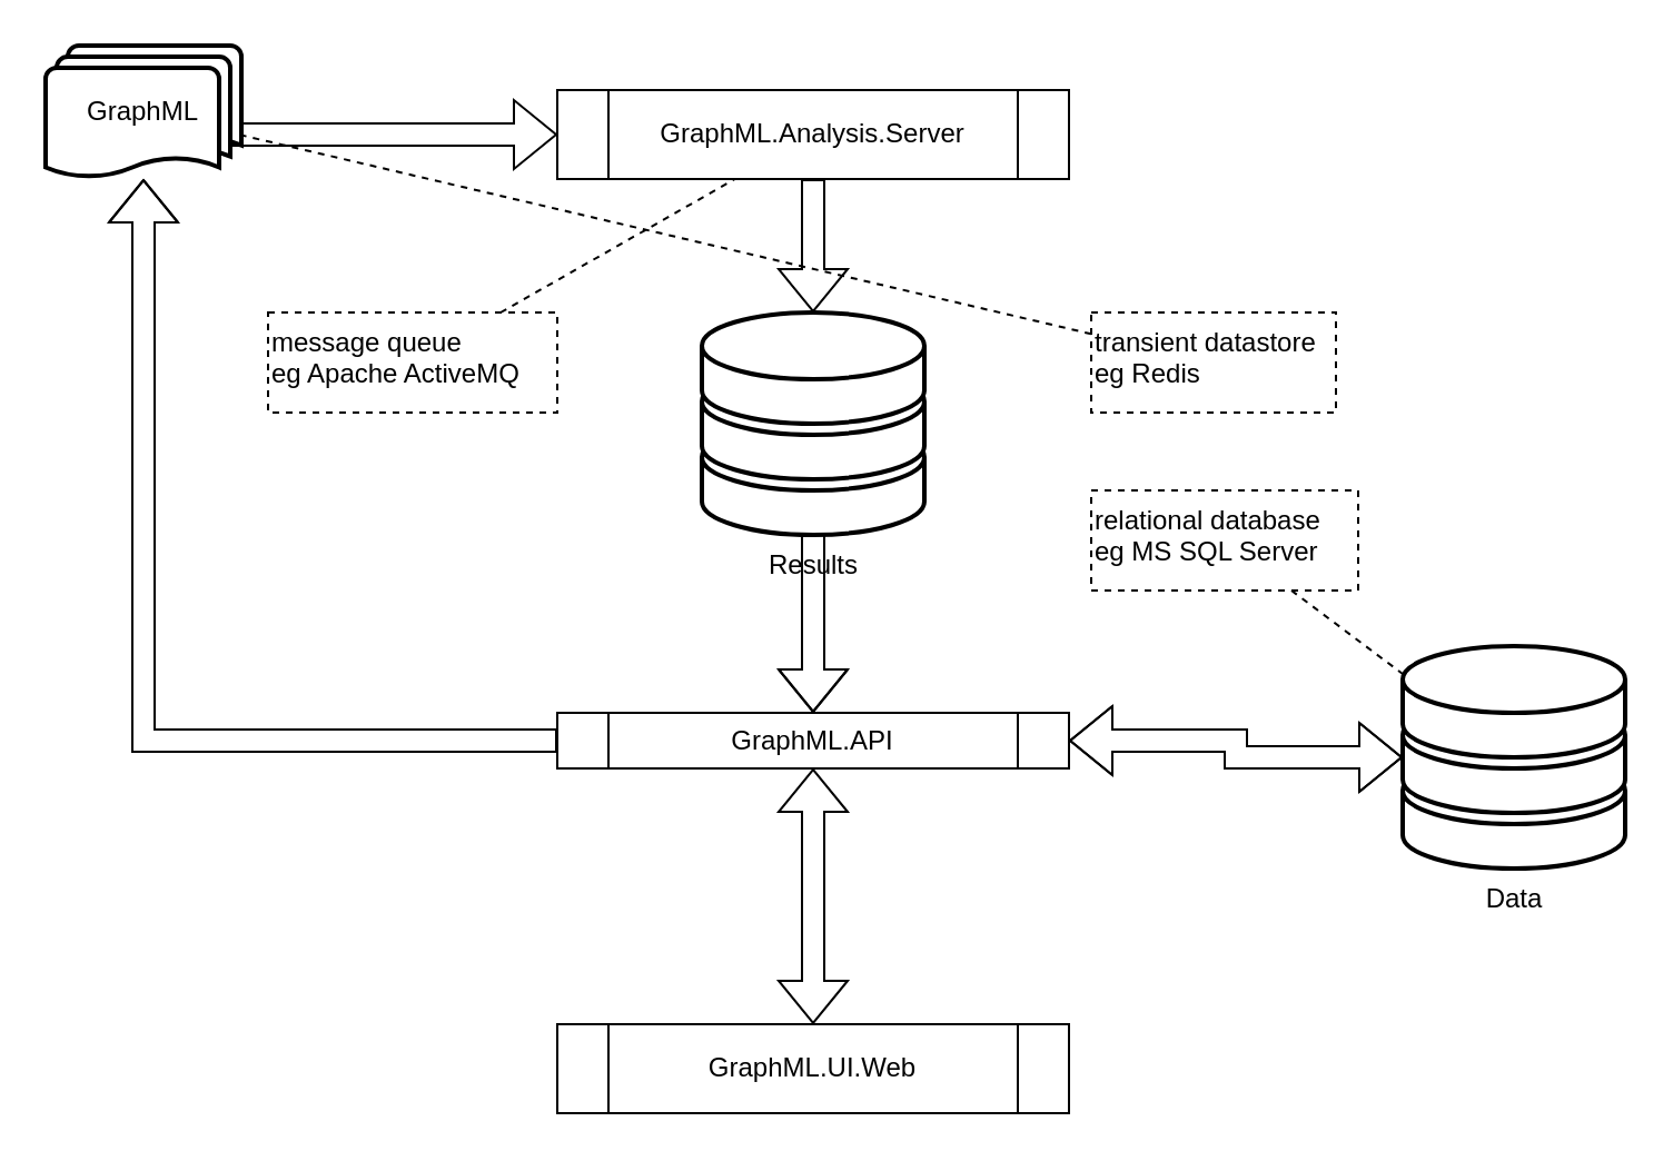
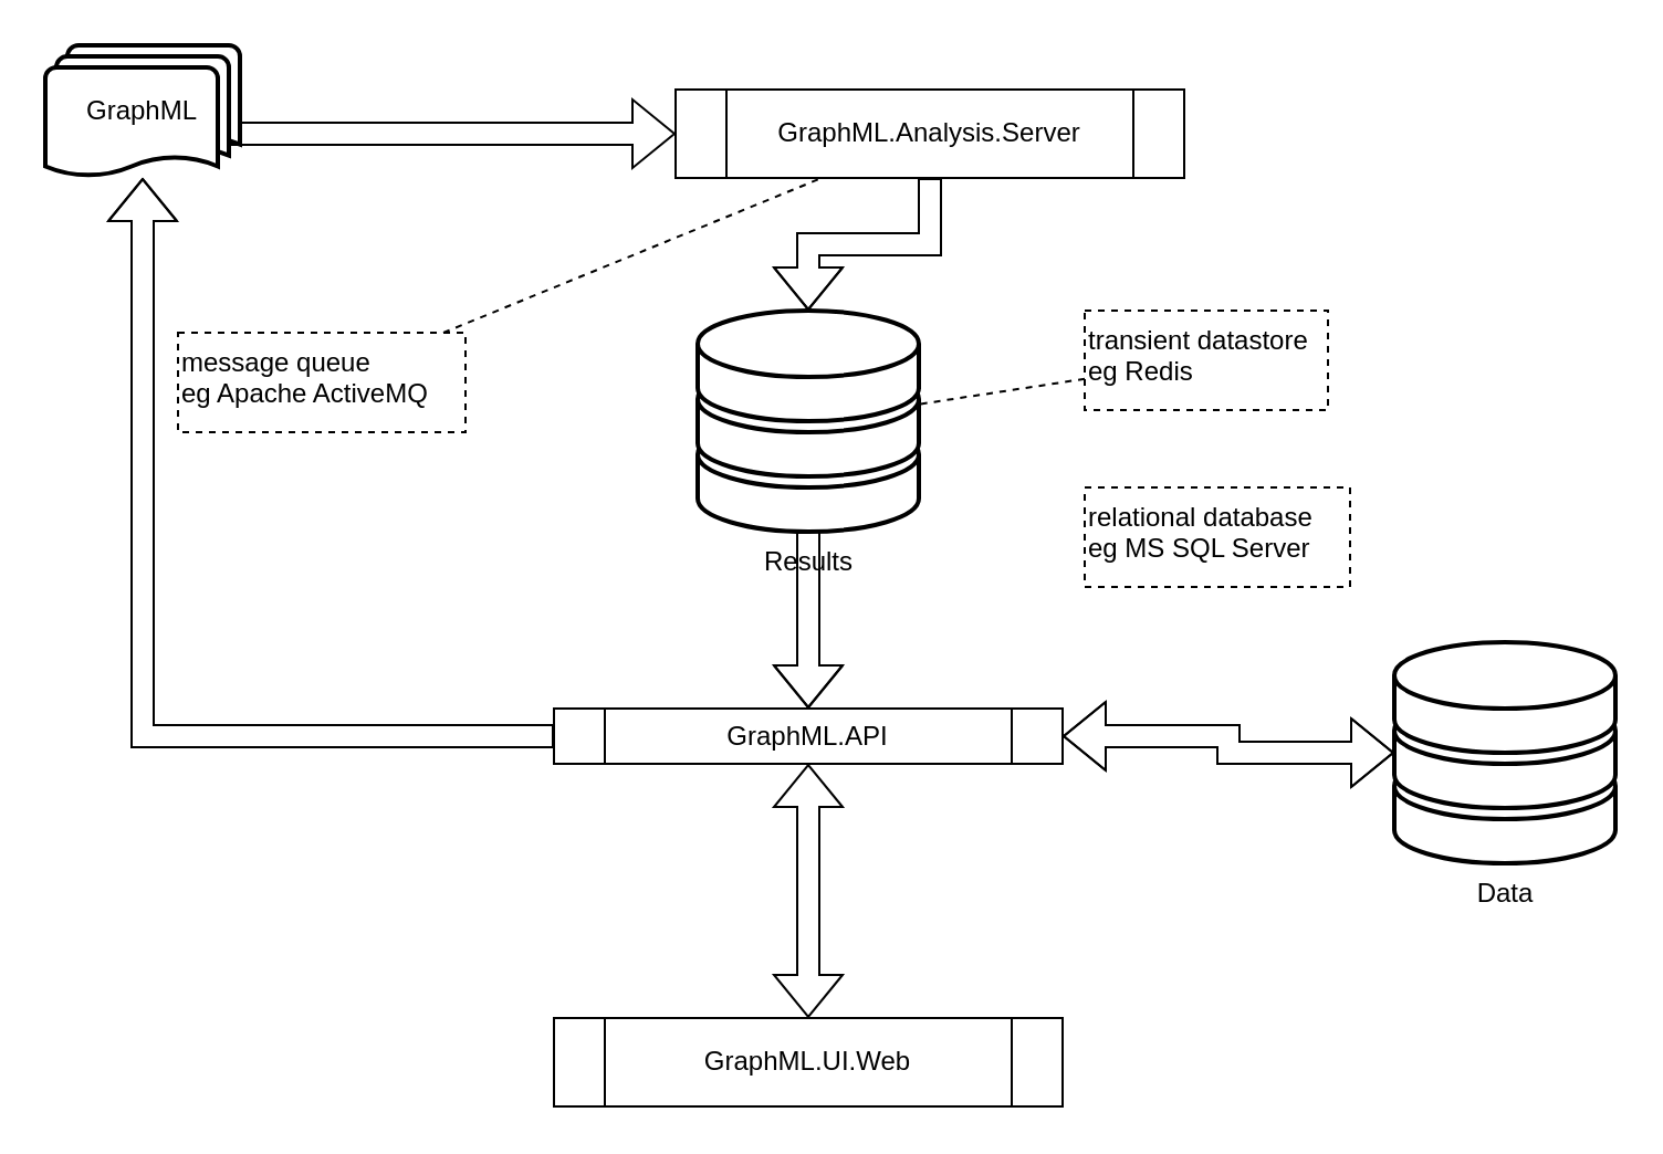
- <mxCell id="3" value="GraphML.Analysis.Server" style="shape=process;whiteSpace=wrap;html=1;backgroundOutline=1;" vertex="1" parent="1"><mxGeometry x="250" y="40" width="230" height="40" as="geometry" /></mxCell>
+ <mxCell id="3" value="GraphML.Analysis.Server" style="shape=process;whiteSpace=wrap;html=1;backgroundOutline=1;" vertex="1" parent="1"><mxGeometry x="305" y="40" width="230" height="40" as="geometry" /></mxCell>
- <mxCell id="14" style="rounded=0;orthogonalLoop=1;jettySize=auto;html=1;startArrow=none;startFill=0;fontColor=#000000;endArrow=none;endFill=0;dashed=1;" edge="1" parent="1" source="15" target="7"><mxGeometry relative="1" as="geometry" /></mxCell>
+ <mxCell id="14" style="rounded=0;orthogonalLoop=1;jettySize=auto;html=1;startArrow=none;startFill=0;fontColor=#000000;endArrow=none;endFill=0;dashed=1;" edge="1" parent="1" source="15" target="6"><mxGeometry relative="1" as="geometry" /></mxCell>
- <mxCell id="19" value="message queue&lt;br&gt;eg Apache ActiveMQ" style="text;html=1;strokeColor=#000000;fillColor=none;align=left;verticalAlign=top;whiteSpace=wrap;rounded=0;fontColor=#000000;dashed=1;" vertex="1" parent="1"><mxGeometry x="120" y="140" width="130" height="45" as="geometry" /></mxCell>
+ <mxCell id="19" value="message queue&lt;br&gt;eg Apache ActiveMQ" style="text;html=1;strokeColor=#000000;fillColor=none;align=left;verticalAlign=top;whiteSpace=wrap;rounded=0;fontColor=#000000;dashed=1;" vertex="1" parent="1"><mxGeometry x="80" y="150" width="130" height="45" as="geometry" /></mxCell>
- <mxCell id="16" style="edgeStyle=none;rounded=0;orthogonalLoop=1;jettySize=auto;html=1;dashed=1;startArrow=none;startFill=0;endArrow=none;endFill=0;fontColor=#000000;" edge="1" parent="1" source="17" target="8"><mxGeometry relative="1" as="geometry" /></mxCell>
